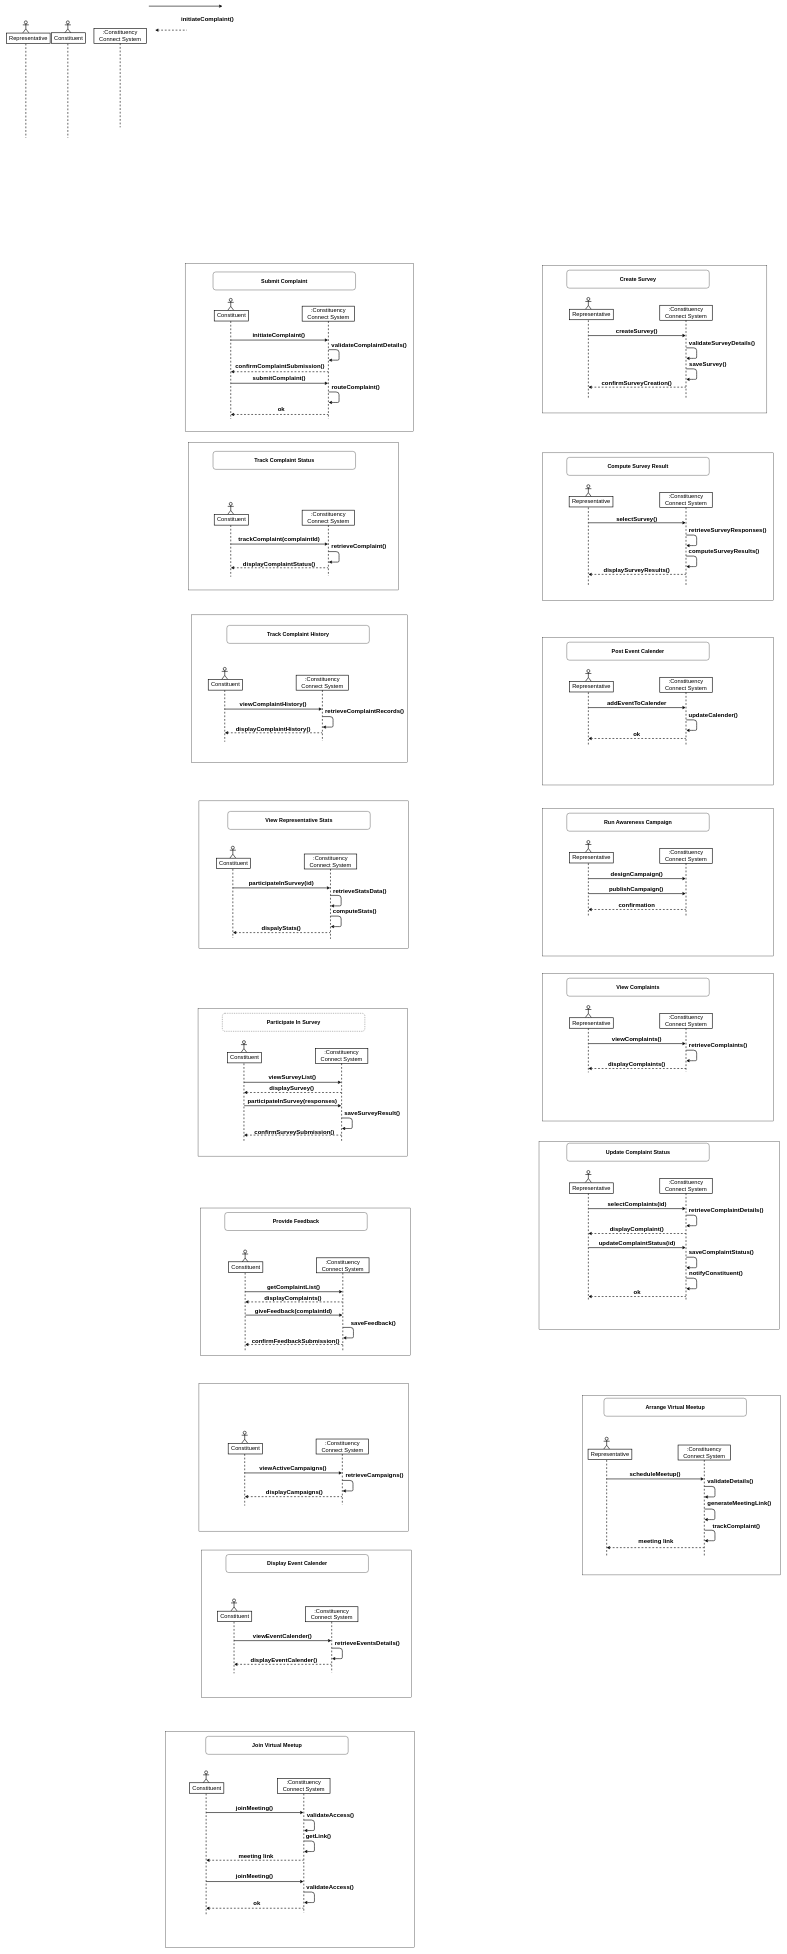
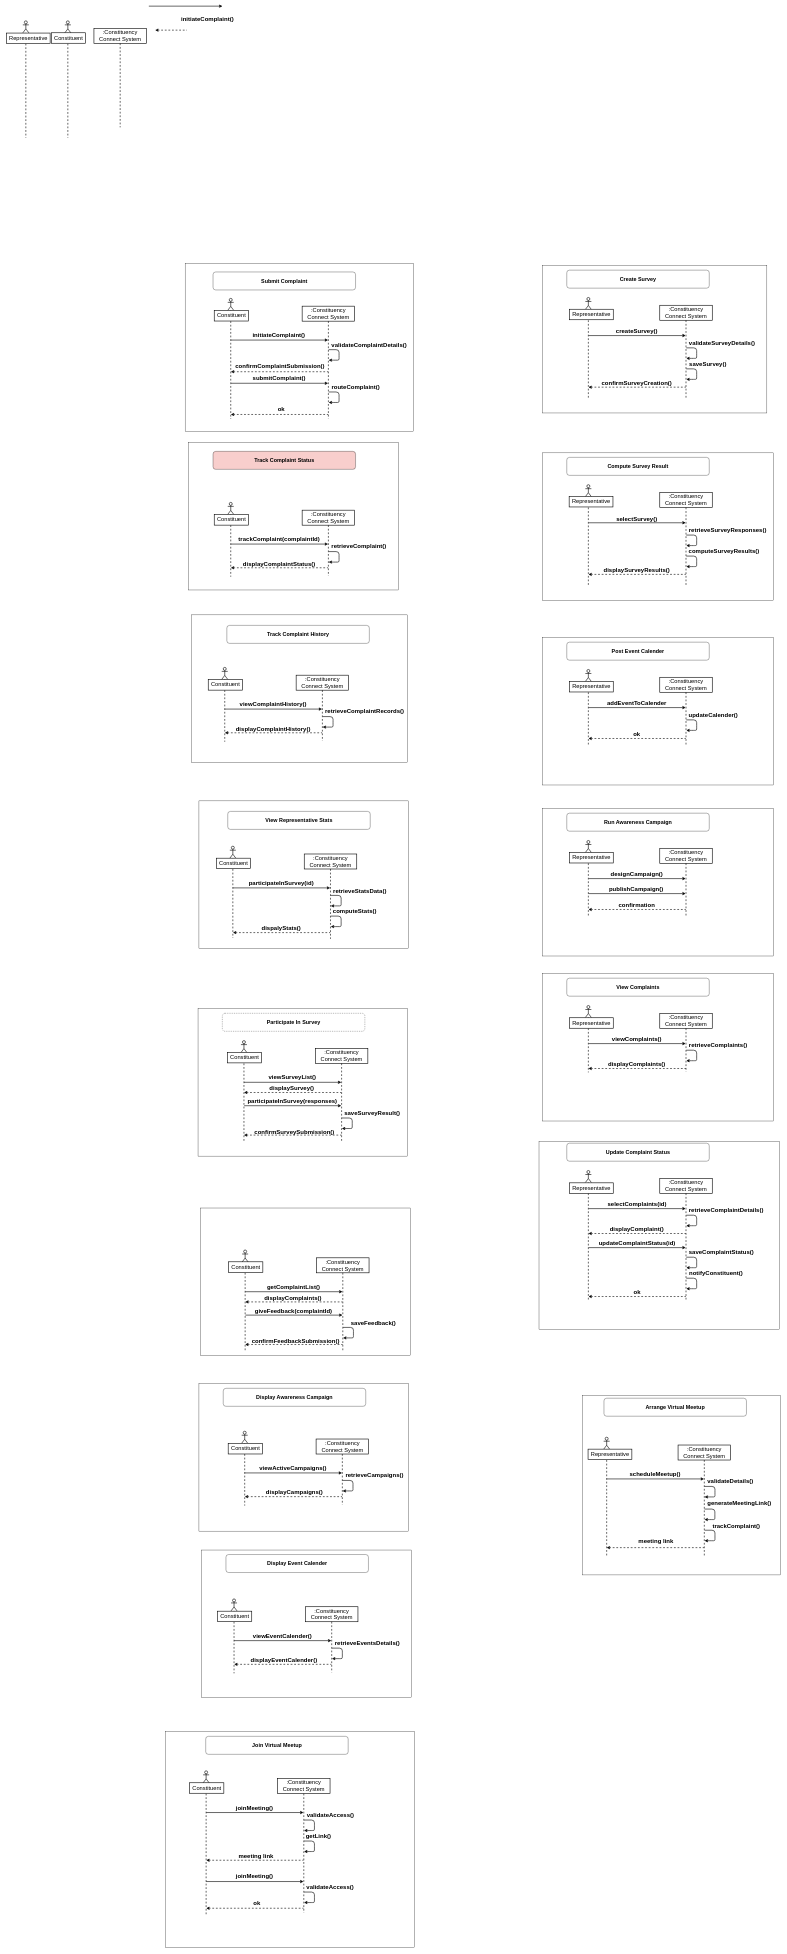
- <mxCell id="55" value="&lt;font style=&quot;font-size: 18px;&quot;&gt;&lt;b style=&quot;&quot;&gt;Track Complaint Status&lt;/b&gt;&lt;/font&gt;" style="rounded=1;whiteSpace=wrap;html=1;" parent="1" vertex="1"><mxGeometry x="709" y="1504" width="475" height="60" as="geometry" /></mxCell>
+ <mxCell id="55" value="&lt;font style=&quot;font-size: 18px;&quot;&gt;&lt;b style=&quot;&quot;&gt;Track Complaint Status&lt;/b&gt;&lt;/font&gt;" style="rounded=1;whiteSpace=wrap;html=1;fillColor=#f8cecc;" parent="1" vertex="1"><mxGeometry x="709" y="1504" width="475" height="60" as="geometry" /></mxCell>
- <mxCell id="109" value="&lt;font style=&quot;font-size: 18px;&quot;&gt;&lt;b style=&quot;&quot;&gt;Provide Feedback&lt;/b&gt;&lt;/font&gt;" style="rounded=1;whiteSpace=wrap;html=1;" parent="1" vertex="1"><mxGeometry x="748" y="4041" width="475" height="60" as="geometry" /></mxCell>
+ <mxCell id="120" value="&lt;font style=&quot;font-size: 18px;&quot;&gt;&lt;b style=&quot;&quot;&gt;Display Awareness Campaign&lt;/b&gt;&lt;/font&gt;" style="rounded=1;whiteSpace=wrap;html=1;" parent="1" vertex="1"><mxGeometry x="743" y="4627" width="475" height="60" as="geometry" /></mxCell>
